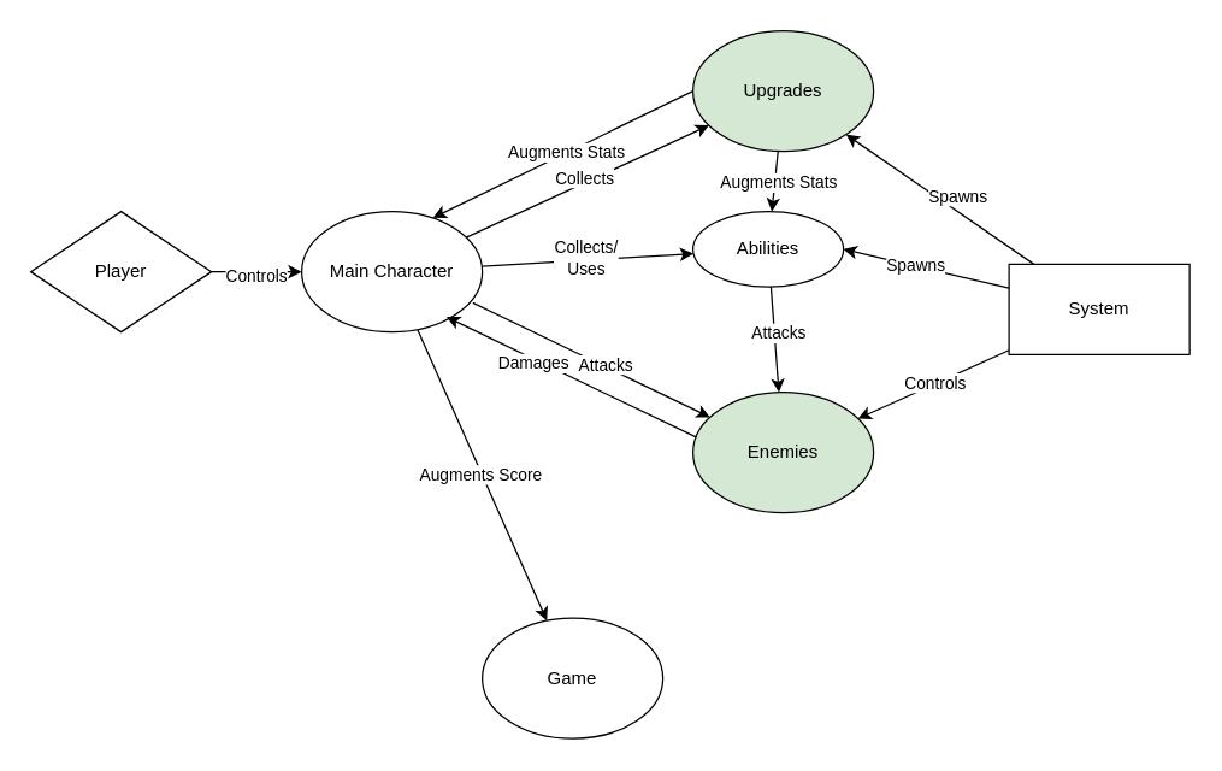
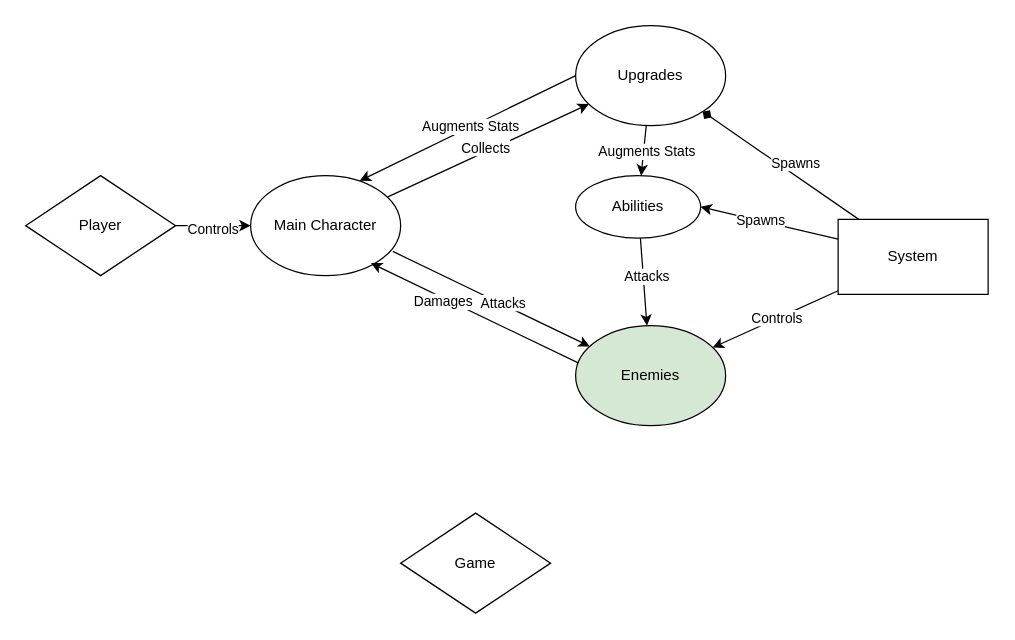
- <mxCell id="31" value="Upgrades" style="ellipse;whiteSpace=wrap;html=1;fillColor=#d5e8d4;" parent="1" vertex="1"><mxGeometry x="460" y="20" width="120" height="80" as="geometry" /></mxCell>
+ <mxCell id="31" value="Upgrades" style="ellipse;whiteSpace=wrap;html=1;" parent="1" vertex="1"><mxGeometry x="460" y="20" width="120" height="80" as="geometry" /></mxCell>
- <mxCell id="19" style="rounded=0;orthogonalLoop=1;jettySize=auto;html=1;" parent="1" source="21" target="31" edge="1"><mxGeometry relative="1" as="geometry" /></mxCell>
+ <mxCell id="19" style="rounded=0;orthogonalLoop=1;jettySize=auto;html=1;endArrow=diamond;" parent="1" source="21" target="31" edge="1"><mxGeometry relative="1" as="geometry" /></mxCell>
- <mxCell id="9" style="rounded=0;orthogonalLoop=1;jettySize=auto;html=1;" parent="1" source="13" target="24" edge="1"><mxGeometry relative="1" as="geometry" /></mxCell>
- <mxCell id="10" value="Collects/&lt;br&gt;Uses" style="edgeLabel;html=1;align=center;verticalAlign=middle;resizable=0;points=[];" parent="9" vertex="1" connectable="0"><mxGeometry x="-0.016" y="2" relative="1" as="geometry"><mxPoint as="offset" /></mxGeometry></mxCell>
- <mxCell id="11" style="rounded=0;orthogonalLoop=1;jettySize=auto;html=1;" parent="1" source="13" target="32" edge="1"><mxGeometry relative="1" as="geometry" /></mxCell>
- <mxCell id="12" value="Augments Score" style="edgeLabel;html=1;align=center;verticalAlign=middle;resizable=0;points=[];" parent="11" vertex="1" connectable="0"><mxGeometry x="-0.008" y="-1" relative="1" as="geometry"><mxPoint as="offset" /></mxGeometry></mxCell>
- <mxCell id="32" value="Game" style="ellipse;whiteSpace=wrap;html=1;" parent="1" vertex="1"><mxGeometry x="320" y="410" width="120" height="80" as="geometry" /></mxCell>
+ <mxCell id="32" value="Game" style="rhombus;whiteSpace=wrap;html=1;" parent="1" vertex="1"><mxGeometry x="320" y="410" width="120" height="80" as="geometry" /></mxCell>
